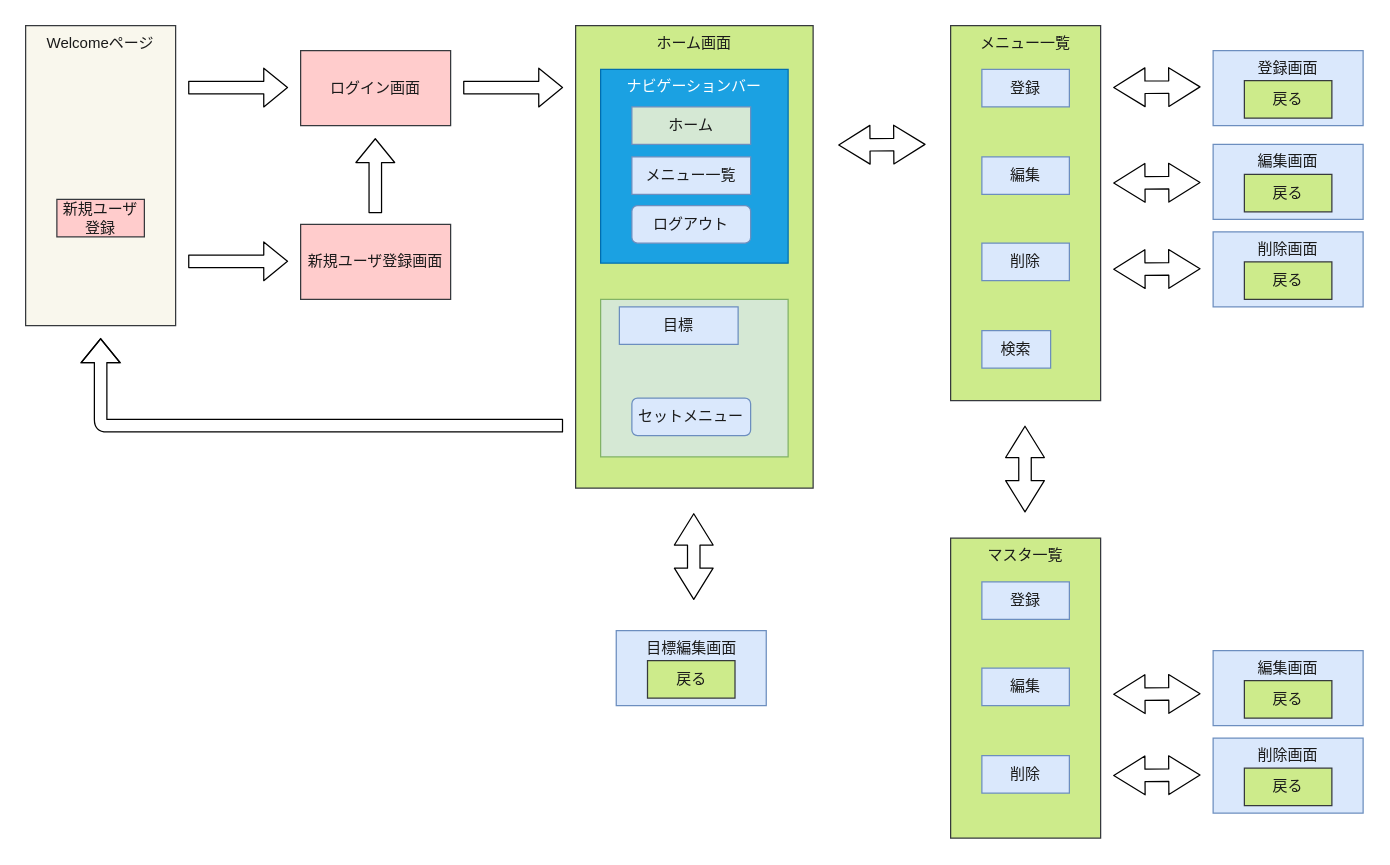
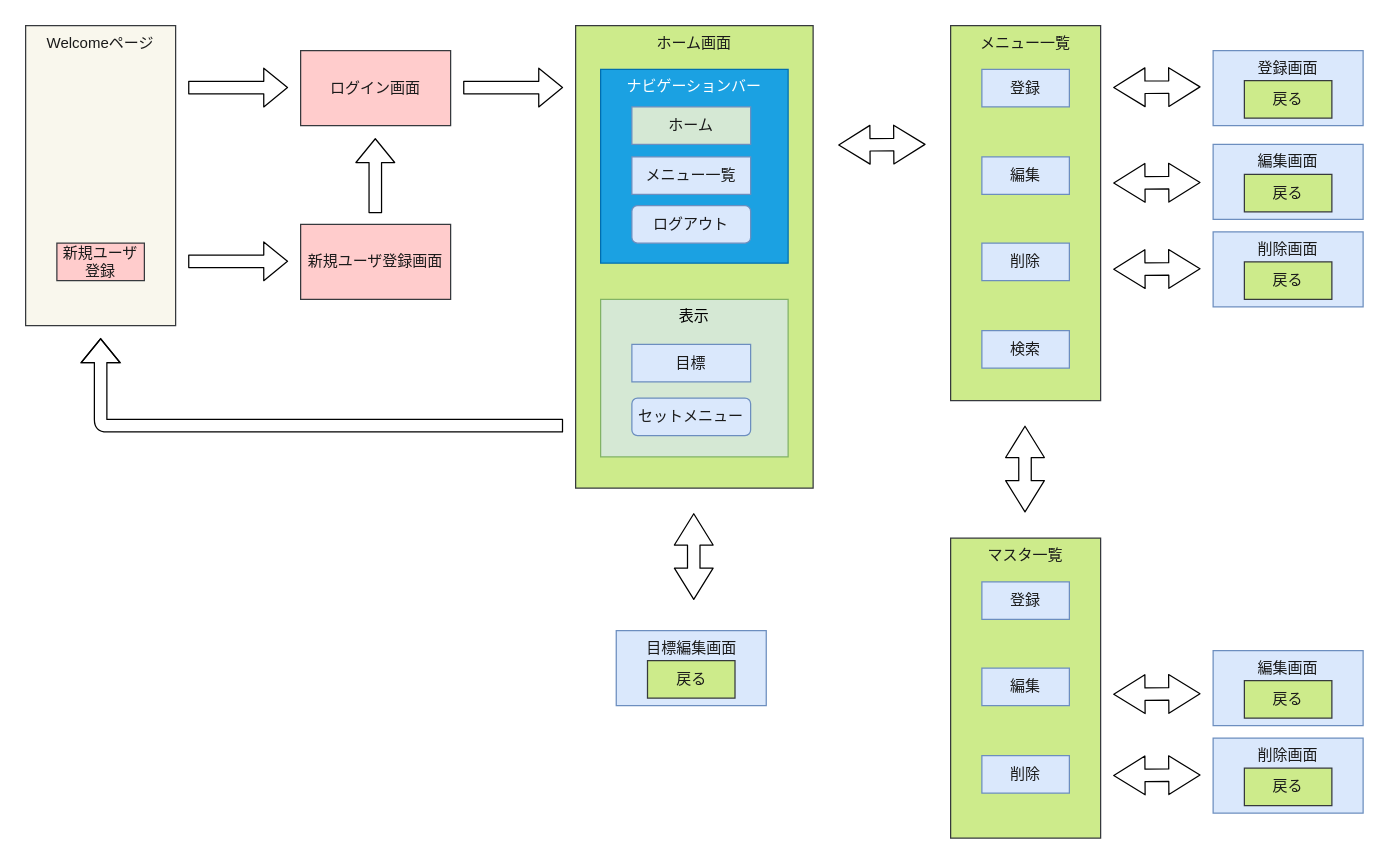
- <mxCell id="3" value="&lt;font color=&quot;#1a1a1a&quot; style=&quot;font-size: 12px;&quot;&gt;新規ユーザ&lt;br&gt;登録&lt;/font&gt;" style="whiteSpace=wrap;html=1;fillColor=#ffcccc;strokeColor=#36393d;fontSize=11;" parent="1" vertex="1"><mxGeometry x="45" y="159" width="70" height="30" as="geometry" /></mxCell>
+ <mxCell id="3" value="&lt;font color=&quot;#1a1a1a&quot; style=&quot;font-size: 12px;&quot;&gt;新規ユーザ&lt;br&gt;登録&lt;/font&gt;" style="whiteSpace=wrap;html=1;fillColor=#ffcccc;strokeColor=#36393d;fontSize=11;" parent="1" vertex="1"><mxGeometry x="45" y="194" width="70" height="30" as="geometry" /></mxCell>
- <mxCell id="32" value="&lt;span style=&quot;font-family: &amp;quot;Noto Sans JP&amp;quot;, &amp;quot;ヒラギノ角ゴ Pro W3&amp;quot;, &amp;quot;Hiragino Kaku Gothic Pro&amp;quot;, メイリオ, Meiryo, YuGothic, 游ゴシック, &amp;quot;ＭＳ Ｐゴシック&amp;quot;, &amp;quot;MS PGothic&amp;quot;, arial, sans-serif; text-align: left;&quot;&gt;&lt;font style=&quot;font-size: 12px;&quot; color=&quot;#1a1a1a&quot;&gt;目標&lt;/font&gt;&lt;/span&gt;" style="whiteSpace=wrap;html=1;fillColor=#dae8fc;strokeColor=#6c8ebf;" parent="1" vertex="1"><mxGeometry x="495" y="245" width="95" height="30" as="geometry" /></mxCell>
+ <mxCell id="32" value="&lt;span style=&quot;font-family: &amp;quot;Noto Sans JP&amp;quot;, &amp;quot;ヒラギノ角ゴ Pro W3&amp;quot;, &amp;quot;Hiragino Kaku Gothic Pro&amp;quot;, メイリオ, Meiryo, YuGothic, 游ゴシック, &amp;quot;ＭＳ Ｐゴシック&amp;quot;, &amp;quot;MS PGothic&amp;quot;, arial, sans-serif; text-align: left;&quot;&gt;&lt;font style=&quot;font-size: 12px;&quot; color=&quot;#1a1a1a&quot;&gt;目標&lt;/font&gt;&lt;/span&gt;" style="whiteSpace=wrap;html=1;fillColor=#dae8fc;strokeColor=#6c8ebf;" parent="1" vertex="1"><mxGeometry x="505" y="275" width="95" height="30" as="geometry" /></mxCell>
- <mxCell id="25" value="&lt;span style=&quot;font-family: &amp;quot;Noto Sans JP&amp;quot;, &amp;quot;ヒラギノ角ゴ Pro W3&amp;quot;, &amp;quot;Hiragino Kaku Gothic Pro&amp;quot;, メイリオ, Meiryo, YuGothic, 游ゴシック, &amp;quot;ＭＳ Ｐゴシック&amp;quot;, &amp;quot;MS PGothic&amp;quot;, arial, sans-serif; text-align: left;&quot;&gt;&lt;font style=&quot;font-size: 12px;&quot; color=&quot;#1a1a1a&quot;&gt;検索&lt;/font&gt;&lt;/span&gt;" style="whiteSpace=wrap;html=1;fillColor=#dae8fc;strokeColor=#6c8ebf;" parent="1" vertex="1"><mxGeometry x="785" y="264" width="55" height="30" as="geometry" /></mxCell>
+ <mxCell id="25" value="&lt;span style=&quot;font-family: &amp;quot;Noto Sans JP&amp;quot;, &amp;quot;ヒラギノ角ゴ Pro W3&amp;quot;, &amp;quot;Hiragino Kaku Gothic Pro&amp;quot;, メイリオ, Meiryo, YuGothic, 游ゴシック, &amp;quot;ＭＳ Ｐゴシック&amp;quot;, &amp;quot;MS PGothic&amp;quot;, arial, sans-serif; text-align: left;&quot;&gt;&lt;font style=&quot;font-size: 12px;&quot; color=&quot;#1a1a1a&quot;&gt;検索&lt;/font&gt;&lt;/span&gt;" style="whiteSpace=wrap;html=1;fillColor=#dae8fc;strokeColor=#6c8ebf;" parent="1" vertex="1"><mxGeometry x="785" y="264" width="70" height="30" as="geometry" /></mxCell>
